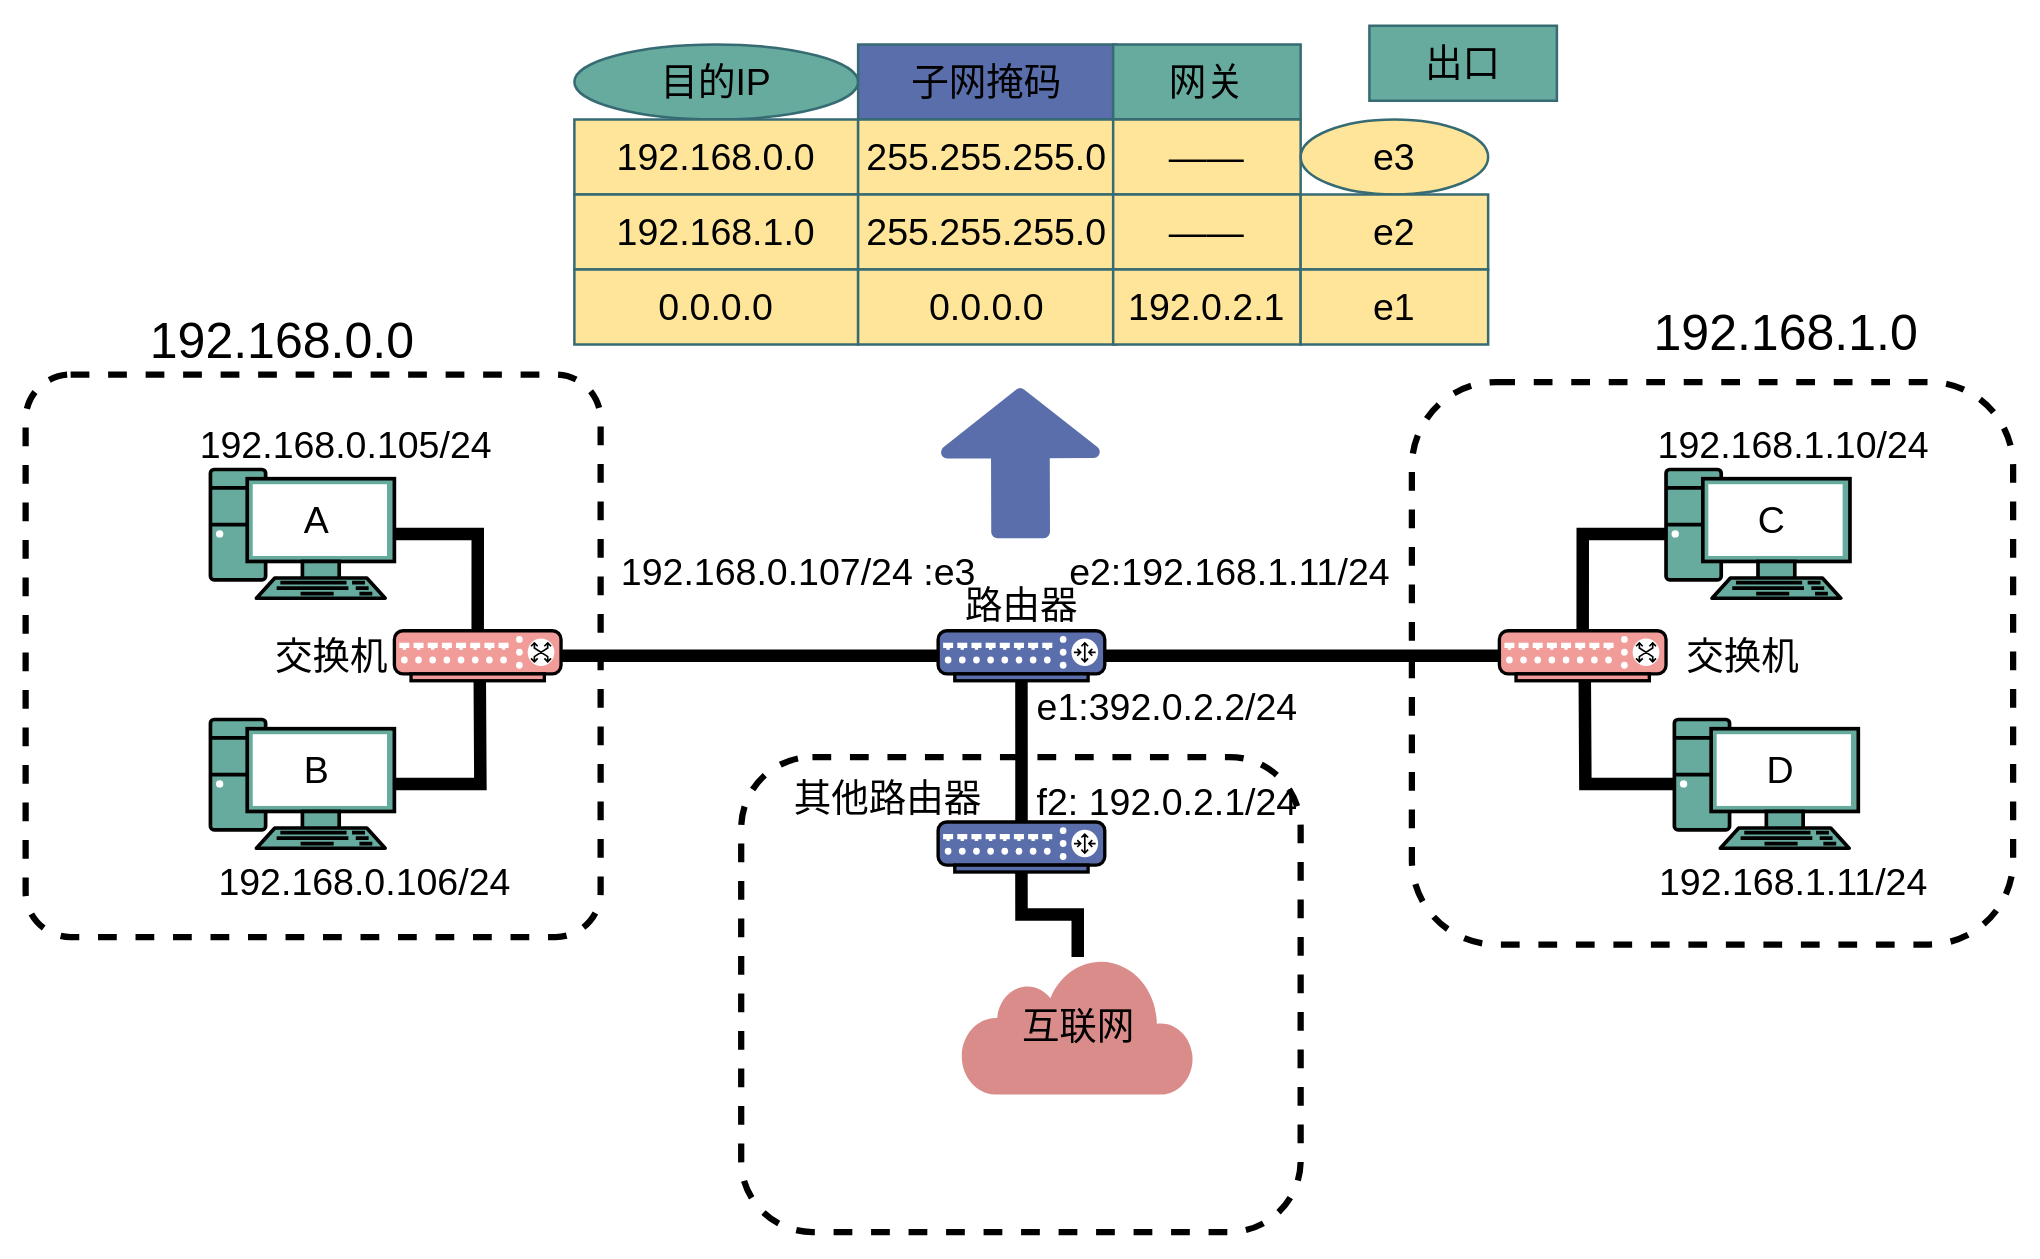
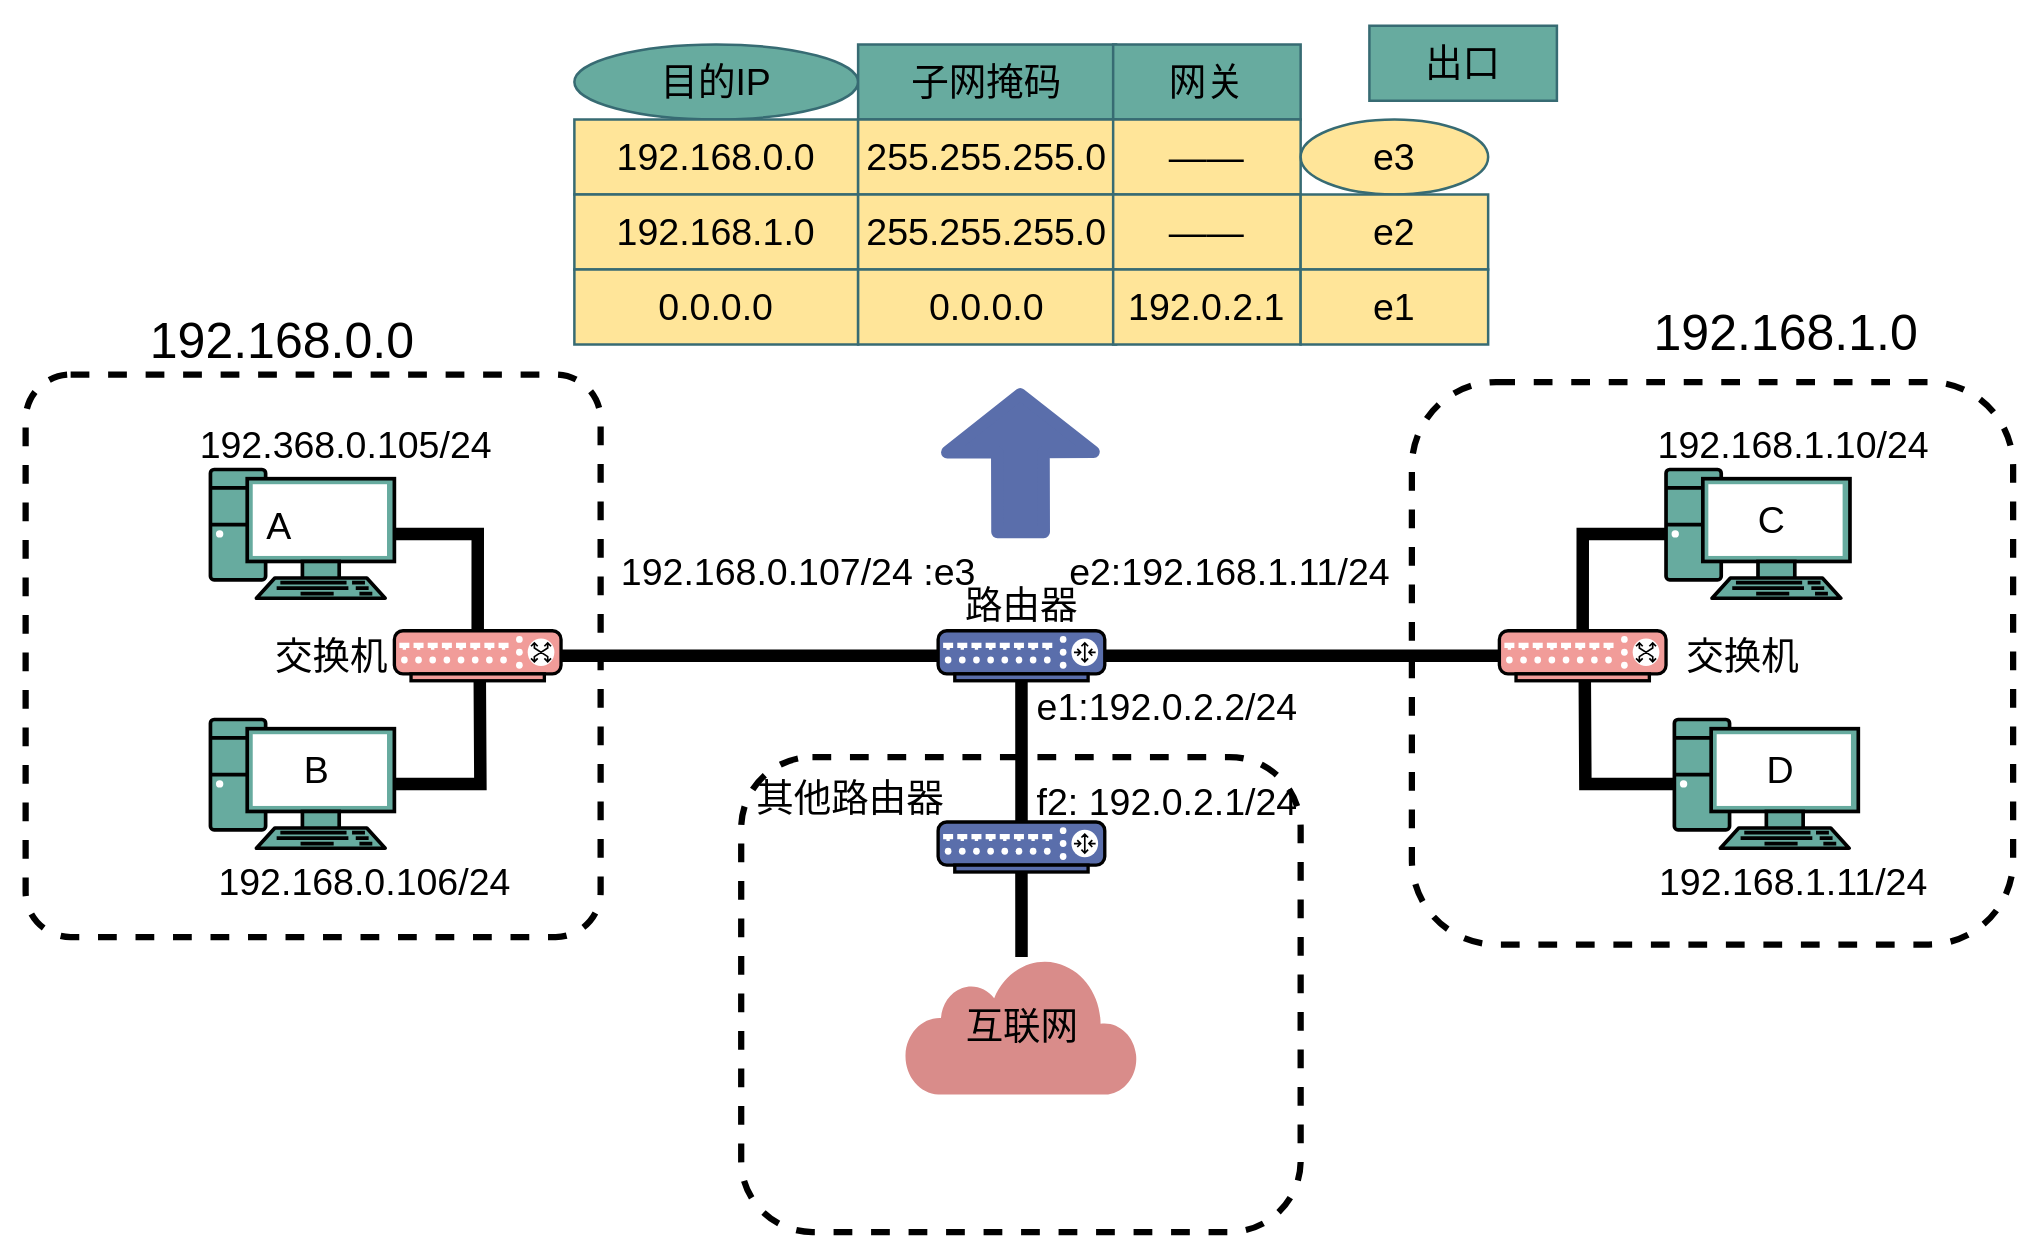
- <mxCell id="13" value="子网掩码" style="rounded=0;whiteSpace=wrap;html=1;strokeColor=#376B73;strokeWidth=2;fontSize=30;fillColor=#5a6eab;" parent="1" vertex="1"><mxGeometry x="686" y="35" width="206.35" height="60" as="geometry" /></mxCell>
+ <mxCell id="13" value="子网掩码" style="rounded=0;whiteSpace=wrap;html=1;strokeColor=#376B73;strokeWidth=2;fontSize=30;fillColor=#67AB9F;" parent="1" vertex="1"><mxGeometry x="686" y="35" width="206.35" height="60" as="geometry" /></mxCell>
- <mxCell id="39" value="&lt;font style=&quot;font-size: 30px;&quot;&gt;192.168.0.105/24&lt;/font&gt;" style="text;html=1;strokeColor=none;fillColor=none;align=center;verticalAlign=middle;whiteSpace=wrap;rounded=0;fontSize=30;" parent="1" vertex="1"><mxGeometry x="191.85" y="345" width="169" height="20" as="geometry" /></mxCell>
+ <mxCell id="39" value="&lt;font style=&quot;font-size: 30px;&quot;&gt;192.368.0.105/24&lt;/font&gt;" style="text;html=1;strokeColor=none;fillColor=none;align=center;verticalAlign=middle;whiteSpace=wrap;rounded=0;fontSize=30;" parent="1" vertex="1"><mxGeometry x="191.85" y="345" width="169" height="20" as="geometry" /></mxCell>
- <mxCell id="7" value="&lt;font style=&quot;font-size: 30px;&quot;&gt;A&lt;/font&gt;" style="text;html=1;strokeColor=none;fillColor=none;align=center;verticalAlign=middle;whiteSpace=wrap;rounded=0;fontSize=30;" parent="1" vertex="1"><mxGeometry x="232.85" width="40" height="20" as="geometry" y="405" /></mxCell>
+ <mxCell id="7" value="&lt;font style=&quot;font-size: 30px;&quot;&gt;A&lt;/font&gt;" style="text;html=1;strokeColor=none;fillColor=none;align=center;verticalAlign=middle;whiteSpace=wrap;rounded=0;fontSize=30;" parent="1" vertex="1"><mxGeometry x="202.85" y="410" width="40" height="20" as="geometry" /></mxCell>
- <mxCell id="43" value="&lt;font style=&quot;font-size: 30px;&quot;&gt;e1:&lt;/font&gt;&lt;span style=&quot;font-size: 30px;&quot;&gt;392.0.2.2/24&lt;/span&gt;" style="text;html=1;strokeColor=none;fillColor=none;align=center;verticalAlign=middle;whiteSpace=wrap;rounded=0;fontSize=30;" parent="1" vertex="1"><mxGeometry x="840" y="555" width="186.67" height="20" as="geometry" /></mxCell>
+ <mxCell id="43" value="&lt;font style=&quot;font-size: 30px;&quot;&gt;e1:&lt;/font&gt;&lt;span style=&quot;font-size: 30px;&quot;&gt;192.0.2.2/24&lt;/span&gt;" style="text;html=1;strokeColor=none;fillColor=none;align=center;verticalAlign=middle;whiteSpace=wrap;rounded=0;fontSize=30;" parent="1" vertex="1"><mxGeometry x="840" y="555" width="186.67" height="20" as="geometry" /></mxCell>
- <mxCell id="47" value="&lt;span style=&quot;font-size: 30px&quot;&gt;其他路由器&lt;/span&gt;" style="text;html=1;strokeColor=none;fillColor=none;align=center;verticalAlign=middle;whiteSpace=wrap;rounded=0;fontSize=30;" parent="1" vertex="1"><mxGeometry x="630" y="625" width="160" height="26" as="geometry" /></mxCell>
+ <mxCell id="47" value="&lt;span style=&quot;font-size: 30px&quot;&gt;其他路由器&lt;/span&gt;" style="text;html=1;strokeColor=none;fillColor=none;align=center;verticalAlign=middle;whiteSpace=wrap;rounded=0;fontSize=30;" parent="1" vertex="1"><mxGeometry x="600" y="625" width="160" height="26" as="geometry" /></mxCell>
- <mxCell id="49" value="&lt;font style=&quot;font-size: 30px&quot; color=&quot;#000000&quot;&gt;互联网&lt;/font&gt;" style="html=1;outlineConnect=0;gradientColor=none;gradientDirection=north;strokeWidth=2;shape=mxgraph.networks.cloud;fontColor=#ffffff;strokeColor=none;fillColor=#D98C8A;" parent="1" vertex="1"><mxGeometry x="768.34" y="765" width="186.66" height="110" as="geometry" /></mxCell>
+ <mxCell id="49" value="&lt;font style=&quot;font-size: 30px&quot; color=&quot;#000000&quot;&gt;互联网&lt;/font&gt;" style="html=1;outlineConnect=0;gradientColor=none;gradientDirection=north;strokeWidth=2;shape=mxgraph.networks.cloud;fontColor=#ffffff;strokeColor=none;fillColor=#D98C8A;" parent="1" vertex="1"><mxGeometry x="723.34" y="765" width="186.66" height="110" as="geometry" /></mxCell>
